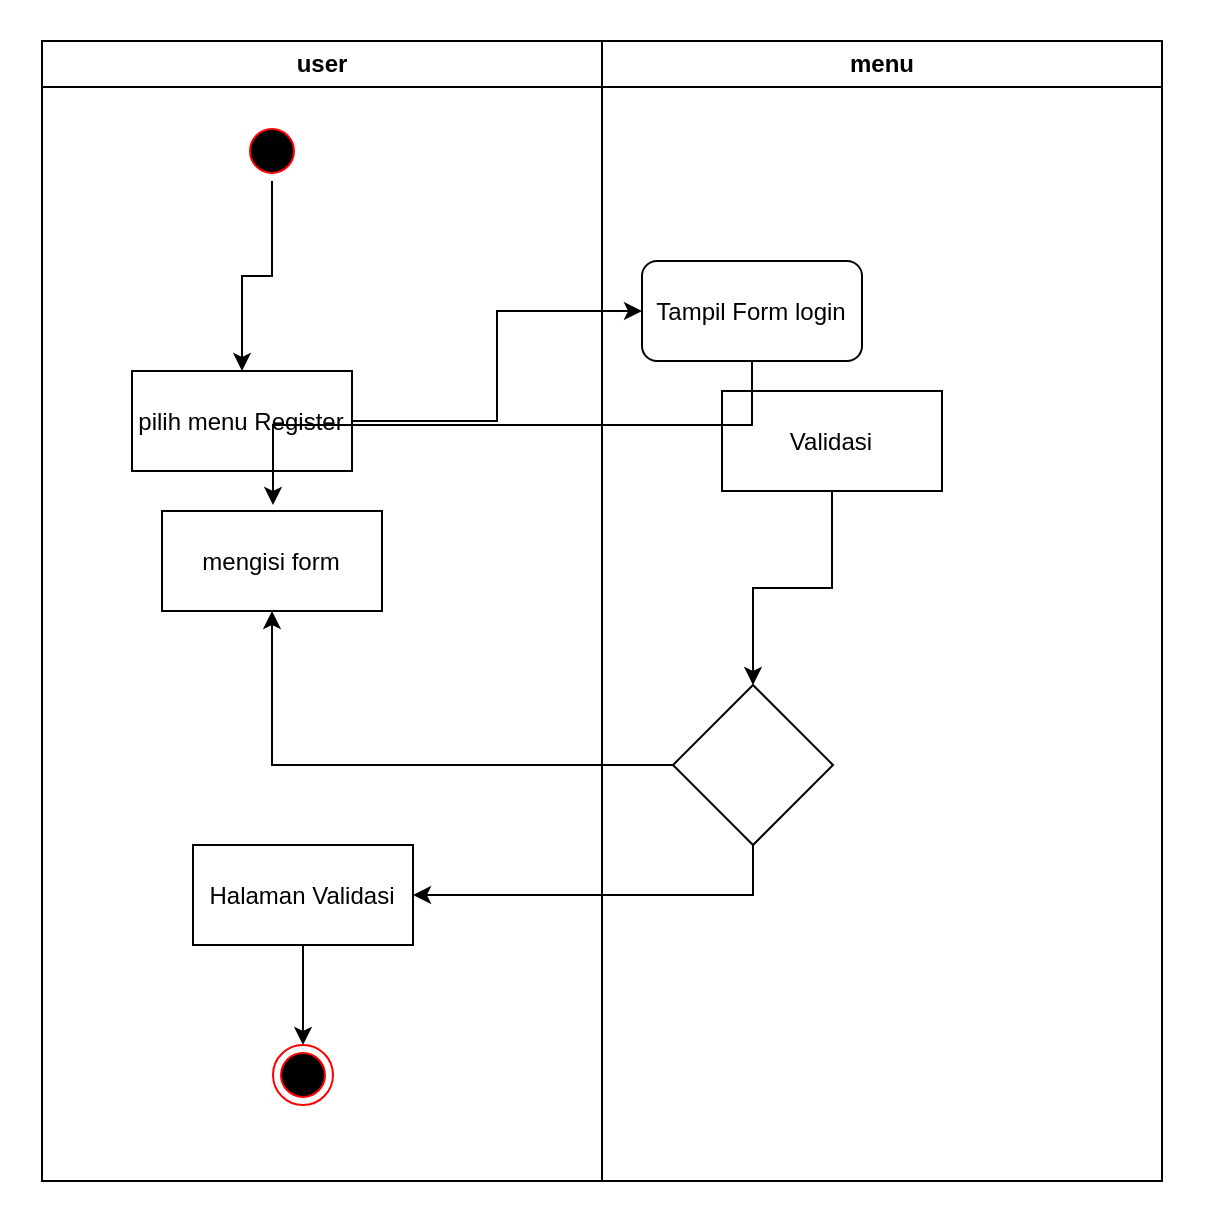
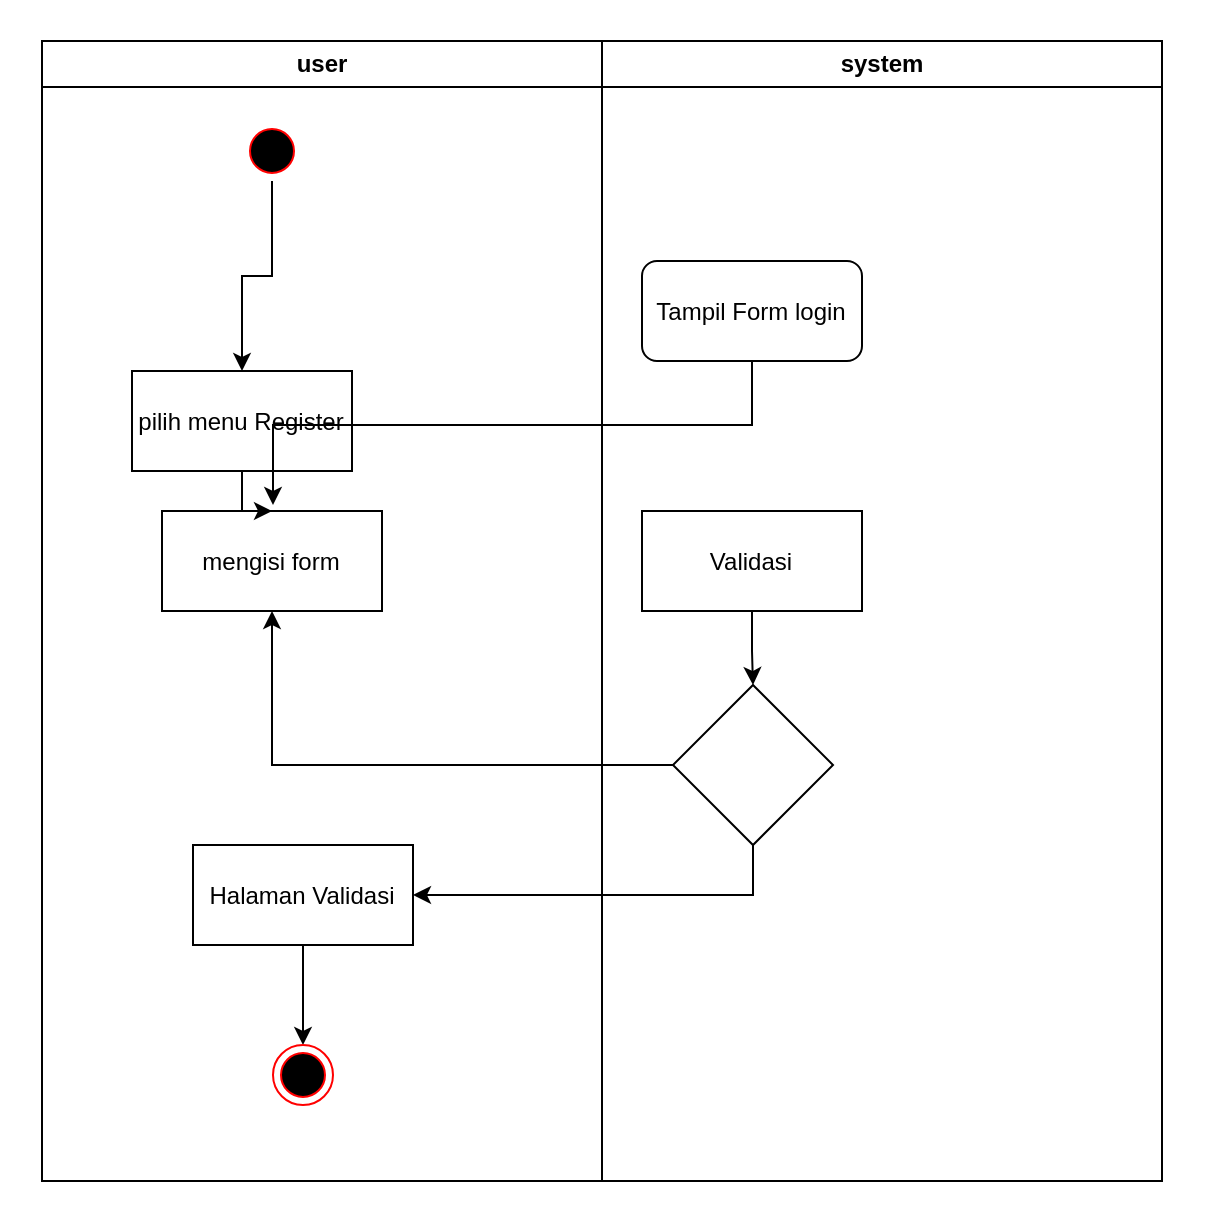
- <mxCell id="10" value="menu" style="swimlane;whiteSpace=wrap;startSize=23;" parent="1" vertex="1"><mxGeometry x="300.5" y="20" width="280" height="570" as="geometry" /></mxCell>
+ <mxCell id="10" value="system" style="swimlane;whiteSpace=wrap;startSize=23;" parent="1" vertex="1"><mxGeometry x="300.5" y="20" width="280" height="570" as="geometry" /></mxCell>
- <mxCell id="15" style="edgeStyle=orthogonalEdgeStyle;rounded=0;orthogonalLoop=1;jettySize=auto;html=1;entryX=0;entryY=0.5;entryDx=0;entryDy=0;" parent="1" source="5" target="11" edge="1"><mxGeometry relative="1" as="geometry" /></mxCell>
+ <mxCell id="15" style="edgeStyle=orthogonalEdgeStyle;rounded=0;orthogonalLoop=1;jettySize=auto;html=1;" parent="1" source="5" target="6" edge="1"><mxGeometry relative="1" as="geometry" /></mxCell>
- <mxCell id="13" value="Validasi" style="" parent="10" vertex="1"><mxGeometry x="60" y="175" width="110" height="50" as="geometry" /></mxCell>
+ <mxCell id="13" value="Validasi" style="" parent="10" vertex="1"><mxGeometry x="20" y="235" width="110" height="50" as="geometry" /></mxCell>
